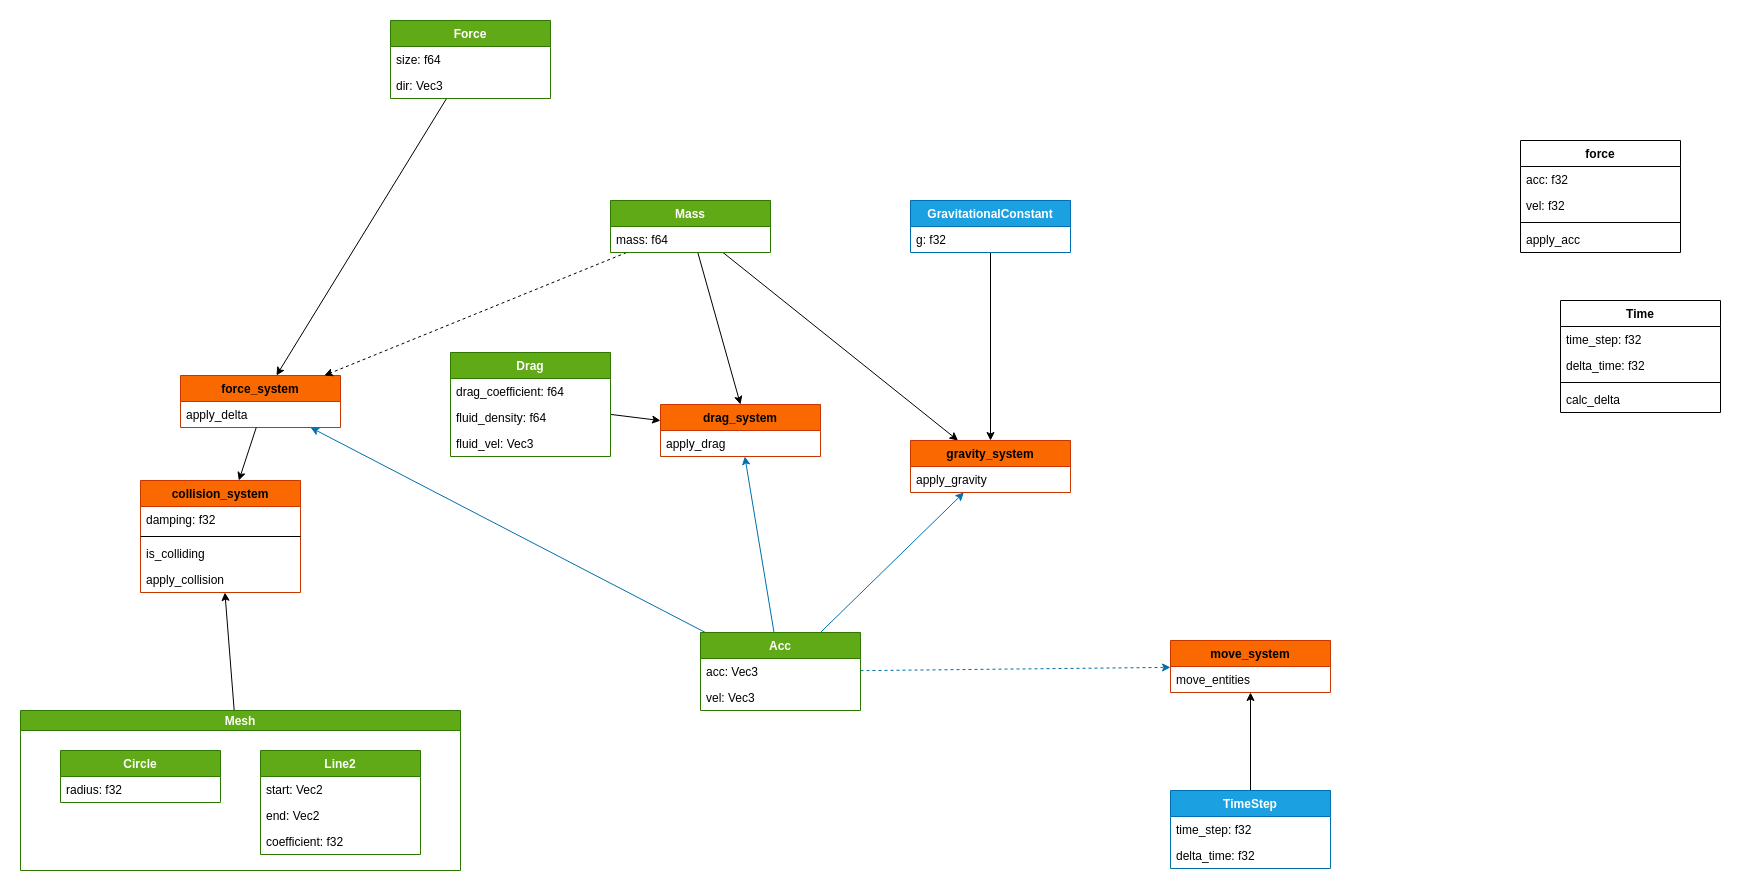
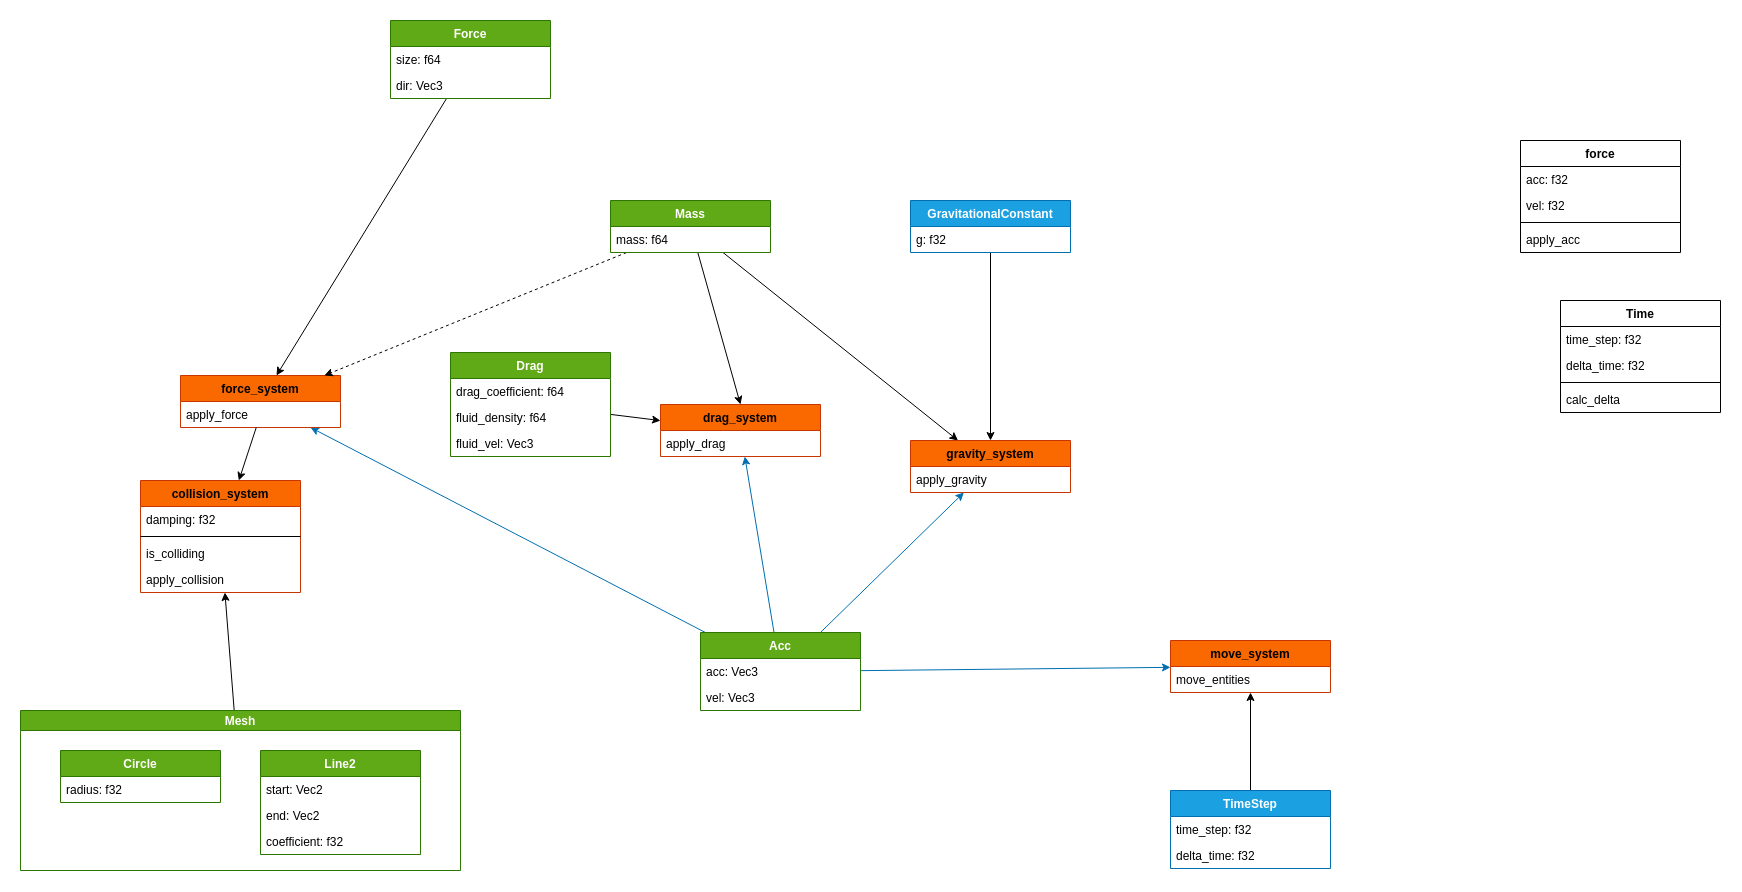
- <mxCell id="15" value="apply_delta" style="text;strokeColor=none;fillColor=none;align=left;verticalAlign=top;spacingLeft=4;spacingRight=4;overflow=hidden;rotatable=0;points=[[0,0.5],[1,0.5]];portConstraint=eastwest;" parent="14" vertex="1"><mxGeometry y="26" width="160" height="26" as="geometry" /></mxCell>
+ <mxCell id="15" value="apply_force" style="text;strokeColor=none;fillColor=none;align=left;verticalAlign=top;spacingLeft=4;spacingRight=4;overflow=hidden;rotatable=0;points=[[0,0.5],[1,0.5]];portConstraint=eastwest;" parent="14" vertex="1"><mxGeometry y="26" width="160" height="26" as="geometry" /></mxCell>
- <mxCell id="17" style="edgeStyle=none;html=1;fillColor=#1ba1e2;strokeColor=#006EAF;dashed=1;" parent="1" source="59" target="39" edge="1"><mxGeometry relative="1" as="geometry"><mxPoint x="1000" y="710.681" as="sourcePoint" /></mxGeometry></mxCell>
+ <mxCell id="17" style="edgeStyle=none;html=1;fillColor=#1ba1e2;strokeColor=#006EAF;" parent="1" source="59" target="39" edge="1"><mxGeometry relative="1" as="geometry"><mxPoint x="1000" y="710.681" as="sourcePoint" /></mxGeometry></mxCell>
